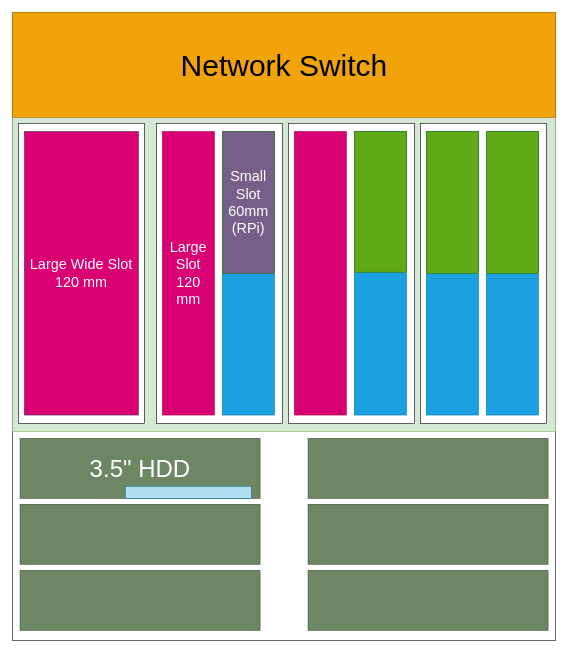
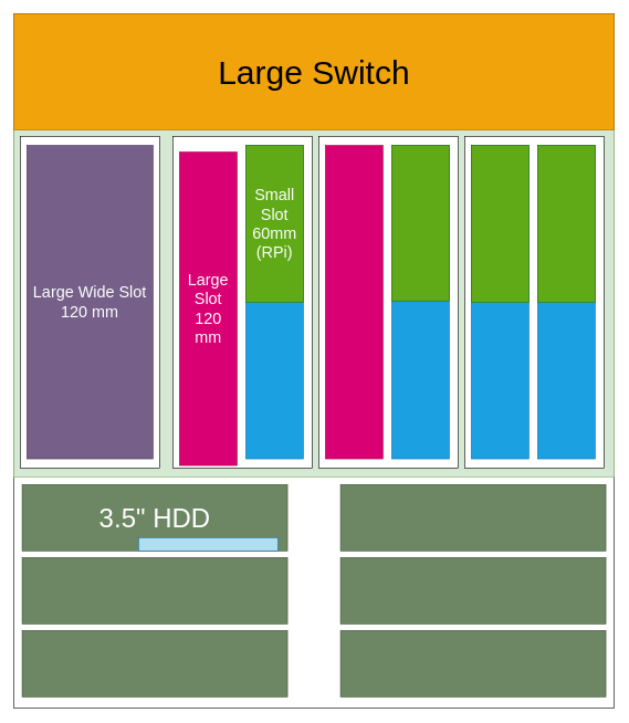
- <mxCell id="19" value="&lt;font style=&quot;font-size: 50px;&quot;&gt;Network Switch&lt;br&gt;&lt;/font&gt;" style="rounded=0;whiteSpace=wrap;html=1;fillColor=#f0a30a;fontColor=#000000;strokeColor=#BD7000;" vertex="1" parent="1"><mxGeometry width="905.51" height="175.0" as="geometry" x="20" y="20" /></mxCell>
+ <mxCell id="19" value="&lt;font style=&quot;font-size: 50px;&quot;&gt;Large Switch&lt;br&gt;&lt;/font&gt;" style="rounded=0;whiteSpace=wrap;html=1;fillColor=#f0a30a;fontColor=#000000;strokeColor=#BD7000;" vertex="1" parent="1"><mxGeometry width="905.51" height="175.0" as="geometry" x="20" y="20" /></mxCell>
- <mxCell id="9" value="Small Slot 60mm (RPi)" style="rounded=0;whiteSpace=wrap;html=1;fillColor=#76608a;strokeColor=#2D7600;fontColor=#ffffff;fontSize=24;" vertex="1" parent="1"><mxGeometry x="370" y="218.78" width="86.61" height="236.22" as="geometry" /></mxCell>
+ <mxCell id="9" value="Small Slot 60mm (RPi)" style="rounded=0;whiteSpace=wrap;html=1;fillColor=#60a917;strokeColor=#2D7600;fontColor=#ffffff;fontSize=24;" vertex="1" parent="1"><mxGeometry x="370" y="218.78" width="86.61" height="236.22" as="geometry" /></mxCell>
- <mxCell id="5" value="Large Wide Slot 120 mm" style="rounded=0;whiteSpace=wrap;html=1;fillColor=#d80073;strokeColor=#432D57;fontColor=#ffffff;fontSize=24;" vertex="1" parent="1"><mxGeometry x="40" y="218.78" width="190" height="472.44" as="geometry" /></mxCell>
+ <mxCell id="5" value="Large Wide Slot 120 mm" style="rounded=0;whiteSpace=wrap;html=1;fillColor=#76608a;strokeColor=#432D57;fontColor=#ffffff;fontSize=24;" vertex="1" parent="1"><mxGeometry x="40" y="218.78" width="190" height="472.44" as="geometry" /></mxCell>
- <mxCell id="7" value="Large Slot 120 mm" style="rounded=0;whiteSpace=wrap;html=1;fillColor=#d80073;strokeColor=#A50040;fontColor=#ffffff;fontSize=24;" vertex="1" parent="1"><mxGeometry x="270" y="218.78" width="86.614" height="472.44" as="geometry" /></mxCell>
+ <mxCell id="7" value="Large Slot 120 mm" style="rounded=0;whiteSpace=wrap;html=1;fillColor=#d80073;strokeColor=#A50040;fontColor=#ffffff;fontSize=24;" vertex="1" parent="1"><mxGeometry x="270" y="228.78" width="86.614" height="472.44" as="geometry" /></mxCell>
